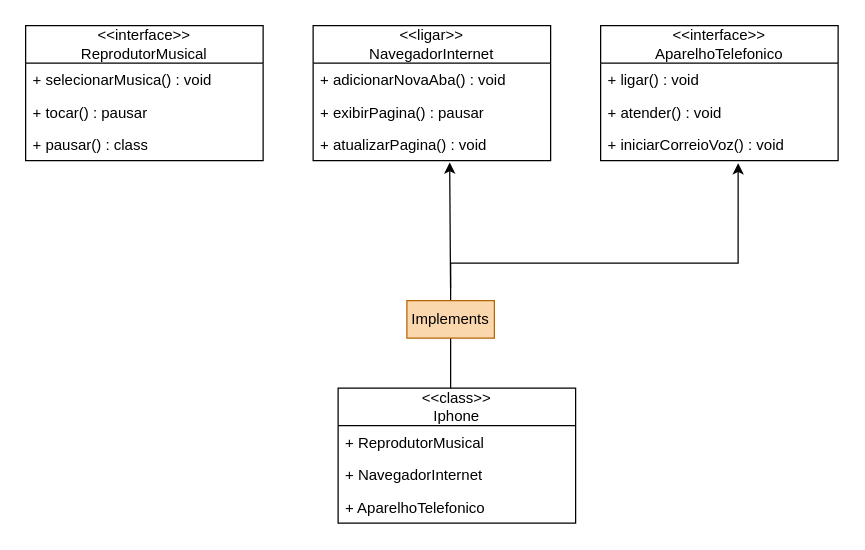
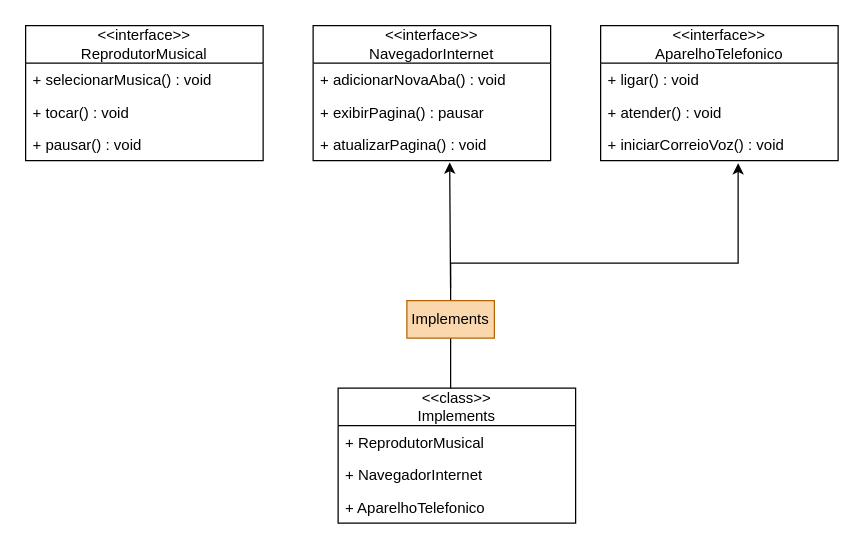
- <mxCell id="6" value="&amp;lt;&amp;lt;ligar&amp;gt;&amp;gt;&lt;br&gt;NavegadorInternet" style="swimlane;fontStyle=0;childLayout=stackLayout;horizontal=1;startSize=30;fillColor=none;horizontalStack=0;resizeParent=1;resizeParentMax=0;resizeLast=0;collapsible=1;marginBottom=0;whiteSpace=wrap;html=1;" vertex="1" parent="1"><mxGeometry x="250" y="20" width="190" height="108" as="geometry" /></mxCell>
+ <mxCell id="6" value="&amp;lt;&amp;lt;interface&amp;gt;&amp;gt;&lt;br&gt;NavegadorInternet" style="swimlane;fontStyle=0;childLayout=stackLayout;horizontal=1;startSize=30;fillColor=none;horizontalStack=0;resizeParent=1;resizeParentMax=0;resizeLast=0;collapsible=1;marginBottom=0;whiteSpace=wrap;html=1;" vertex="1" parent="1"><mxGeometry x="250" y="20" width="190" height="108" as="geometry" /></mxCell>
- <mxCell id="4" value="+ tocar() : pausar" style="text;strokeColor=none;fillColor=none;align=left;verticalAlign=top;spacingLeft=4;spacingRight=4;overflow=hidden;rotatable=0;points=[[0,0.5],[1,0.5]];portConstraint=eastwest;whiteSpace=wrap;html=1;" vertex="1" parent="2"><mxGeometry y="56" width="190" height="26" as="geometry" /></mxCell>
+ <mxCell id="4" value="+ tocar() : void" style="text;strokeColor=none;fillColor=none;align=left;verticalAlign=top;spacingLeft=4;spacingRight=4;overflow=hidden;rotatable=0;points=[[0,0.5],[1,0.5]];portConstraint=eastwest;whiteSpace=wrap;html=1;" vertex="1" parent="2"><mxGeometry y="56" width="190" height="26" as="geometry" /></mxCell>
- <mxCell id="5" value="+ pausar() : class" style="text;strokeColor=none;fillColor=none;align=left;verticalAlign=top;spacingLeft=4;spacingRight=4;overflow=hidden;rotatable=0;points=[[0,0.5],[1,0.5]];portConstraint=eastwest;whiteSpace=wrap;html=1;" vertex="1" parent="2"><mxGeometry y="82" width="190" height="26" as="geometry" /></mxCell>
+ <mxCell id="5" value="+ pausar() : void" style="text;strokeColor=none;fillColor=none;align=left;verticalAlign=top;spacingLeft=4;spacingRight=4;overflow=hidden;rotatable=0;points=[[0,0.5],[1,0.5]];portConstraint=eastwest;whiteSpace=wrap;html=1;" vertex="1" parent="2"><mxGeometry y="82" width="190" height="26" as="geometry" /></mxCell>
- <mxCell id="14" value="&amp;lt;&amp;lt;class&amp;gt;&amp;gt;&lt;br&gt;Iphone" style="swimlane;fontStyle=0;childLayout=stackLayout;horizontal=1;startSize=30;fillColor=none;horizontalStack=0;resizeParent=1;resizeParentMax=0;resizeLast=0;collapsible=1;marginBottom=0;whiteSpace=wrap;html=1;" vertex="1" parent="1"><mxGeometry x="270" y="310" width="190" height="108" as="geometry" /></mxCell>
+ <mxCell id="14" value="&amp;lt;&amp;lt;class&amp;gt;&amp;gt;&lt;br&gt;Implements" style="swimlane;fontStyle=0;childLayout=stackLayout;horizontal=1;startSize=30;fillColor=none;horizontalStack=0;resizeParent=1;resizeParentMax=0;resizeLast=0;collapsible=1;marginBottom=0;whiteSpace=wrap;html=1;" vertex="1" parent="1"><mxGeometry x="270" y="310" width="190" height="108" as="geometry" /></mxCell>
